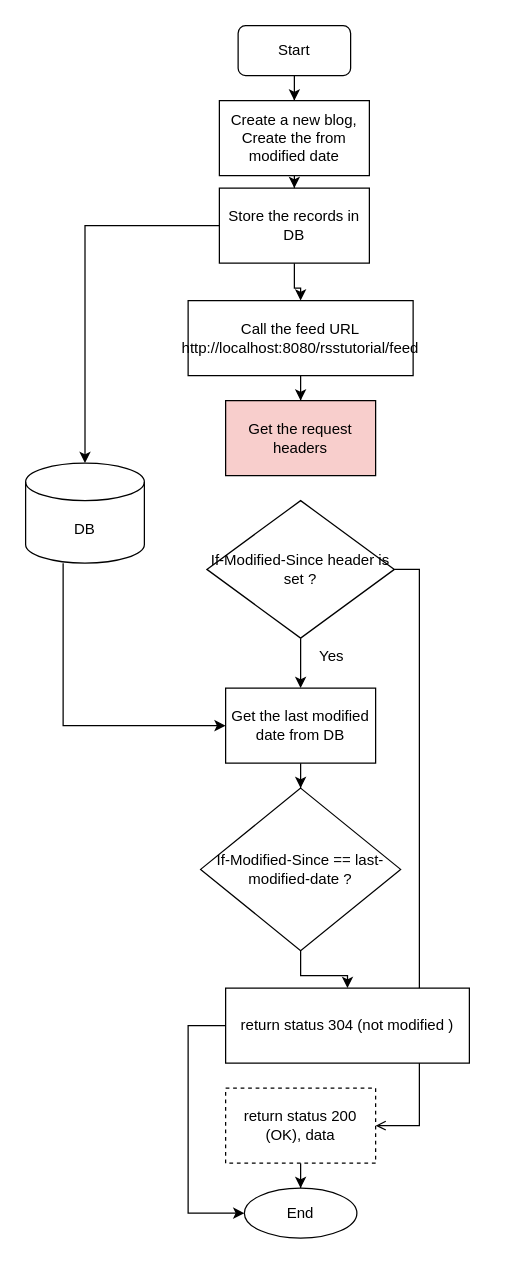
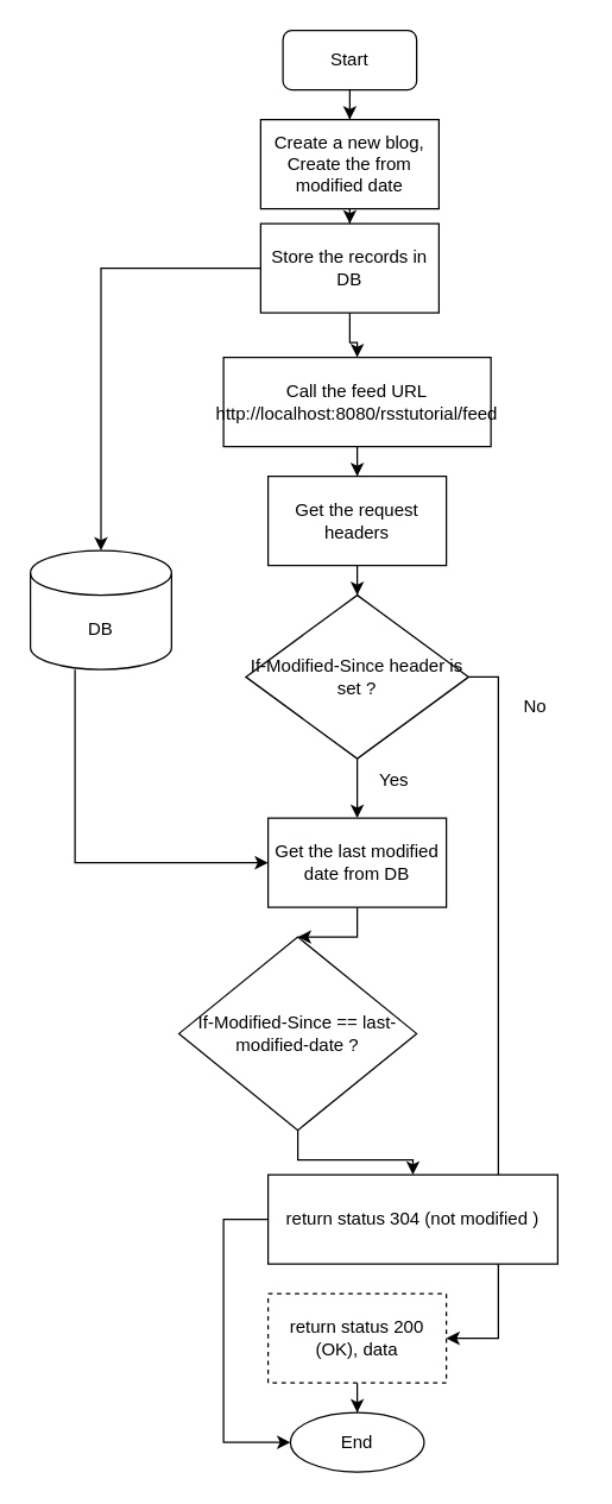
- <mxCell id="14" value="Get the request headers" style="rounded=0;whiteSpace=wrap;html=1;fillColor=#f8cecc;" vertex="1" parent="1"><mxGeometry x="180" y="320" width="120" height="60" as="geometry" /></mxCell>
+ <mxCell id="14" value="Get the request headers" style="rounded=0;whiteSpace=wrap;html=1;" vertex="1" parent="1"><mxGeometry x="180" y="320" width="120" height="60" as="geometry" /></mxCell>
+ <mxCell id="13" value="" style="edgeStyle=orthogonalEdgeStyle;rounded=0;orthogonalLoop=1;jettySize=auto;html=1;" edge="1" parent="1" source="14" target="17"><mxGeometry relative="1" as="geometry" /></mxCell>
+ <mxCell id="27" value="No" style="text;html=1;strokeColor=none;fillColor=none;align=center;verticalAlign=middle;whiteSpace=wrap;rounded=0;" vertex="1" parent="1"><mxGeometry x="330" y="460" width="60" height="30" as="geometry" /></mxCell>
- <mxCell id="19" value="If-Modified-Since == last-modified-date ?" style="rhombus;whiteSpace=wrap;html=1;" vertex="1" parent="1"><mxGeometry x="160" y="630" width="160" height="130" as="geometry" /></mxCell>
+ <mxCell id="19" value="If-Modified-Since == last-modified-date ?" style="rhombus;whiteSpace=wrap;html=1;" vertex="1" parent="1"><mxGeometry x="120" y="630" width="160" height="130" as="geometry" /></mxCell>
- <mxCell id="16" style="edgeStyle=orthogonalEdgeStyle;rounded=0;orthogonalLoop=1;jettySize=auto;html=1;entryX=1;entryY=0.5;entryDx=0;entryDy=0;endArrow=open;" edge="1" parent="1" source="17" target="25"><mxGeometry relative="1" as="geometry"><Array as="points"><mxPoint x="335" y="455" /><mxPoint x="335" y="900" /></Array></mxGeometry></mxCell>
+ <mxCell id="16" style="edgeStyle=orthogonalEdgeStyle;rounded=0;orthogonalLoop=1;jettySize=auto;html=1;entryX=1;entryY=0.5;entryDx=0;entryDy=0;" edge="1" parent="1" source="17" target="25"><mxGeometry relative="1" as="geometry"><Array as="points"><mxPoint x="335" y="455" /><mxPoint x="335" y="900" /></Array></mxGeometry></mxCell>
